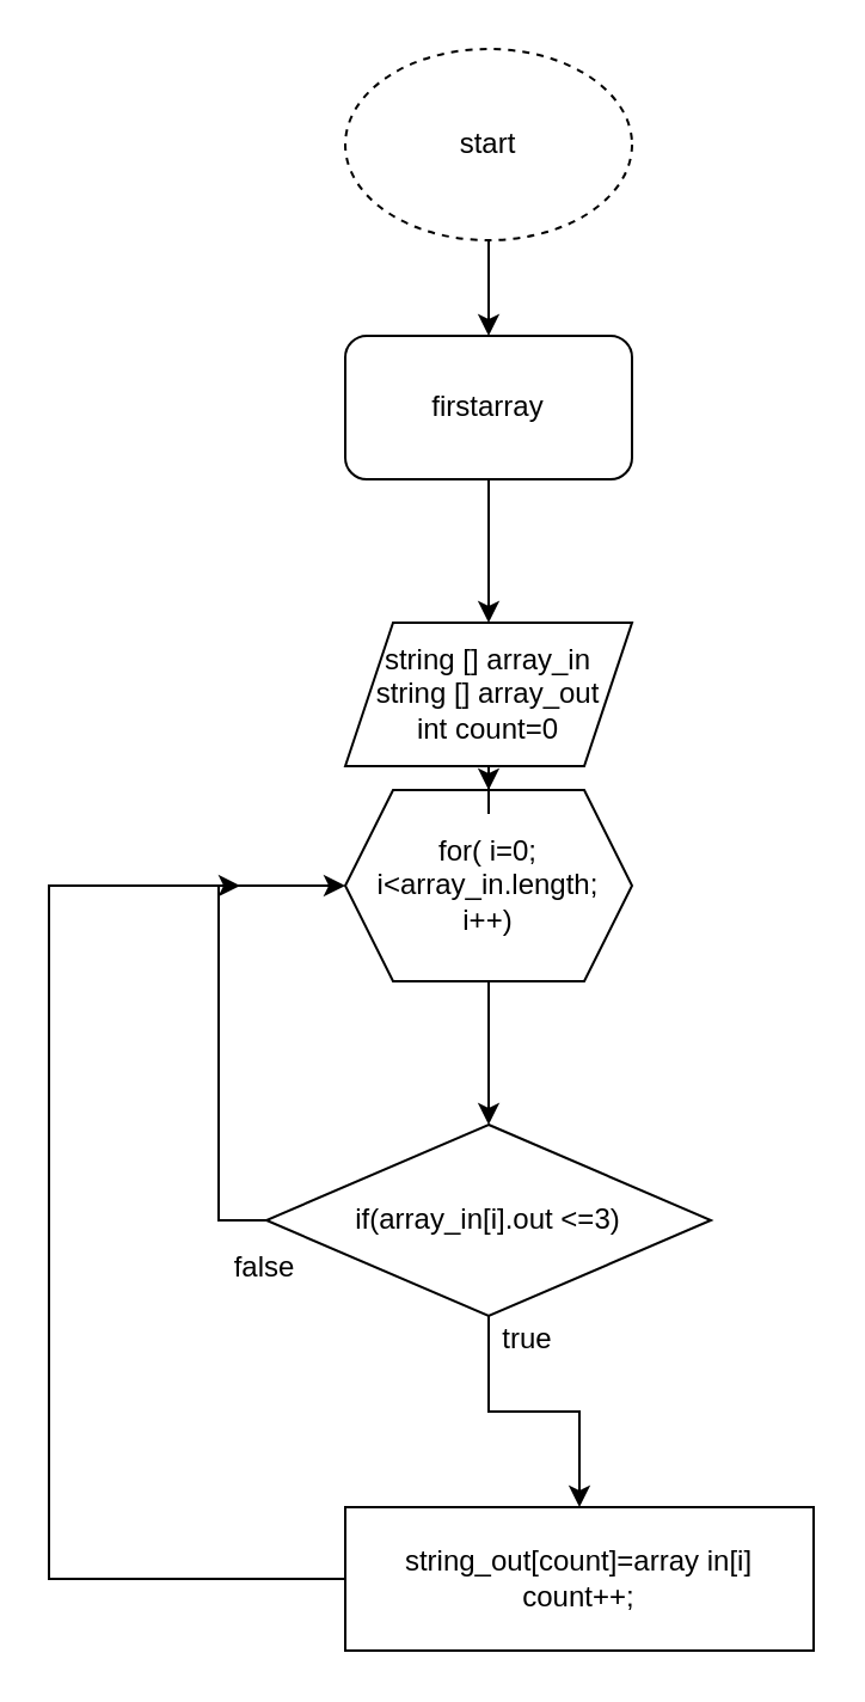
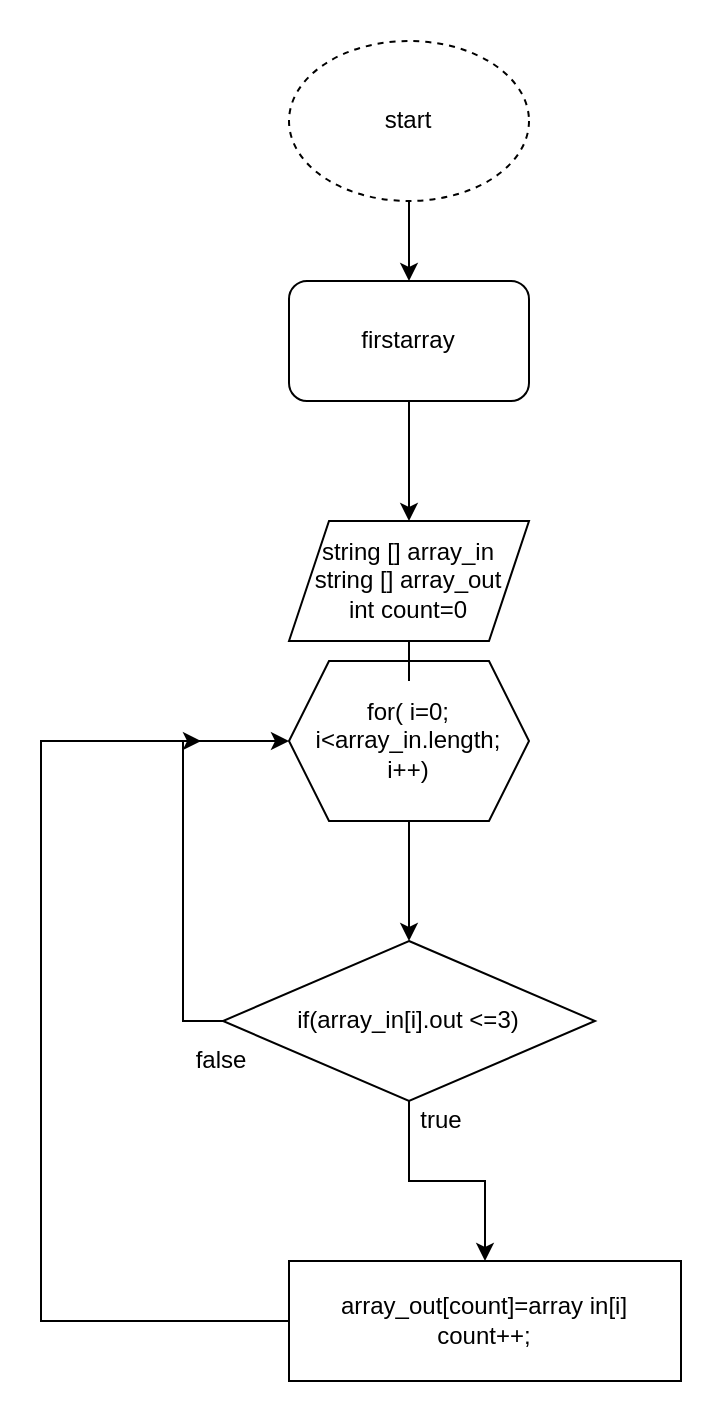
- <mxCell id="8" value="" style="edgeStyle=orthogonalEdgeStyle;rounded=0;orthogonalLoop=1;jettySize=auto;html=1;" edge="1" parent="1" source="9" target="7"><mxGeometry relative="1" as="geometry" /></mxCell>
+ <mxCell id="8" value="" style="edgeStyle=orthogonalEdgeStyle;rounded=0;orthogonalLoop=1;jettySize=auto;html=1;endArrow=none;" edge="1" parent="1" source="9" target="7"><mxGeometry relative="1" as="geometry" /></mxCell>
- <mxCell id="14" value="string_out[count]=array in[i]&lt;br&gt;count++;" style="rounded=0;whiteSpace=wrap;html=1;" vertex="1" parent="1"><mxGeometry x="144" y="630" width="196" height="60" as="geometry" /></mxCell>
+ <mxCell id="14" value="array_out[count]=array in[i]&lt;br&gt;count++;" style="rounded=0;whiteSpace=wrap;html=1;" vertex="1" parent="1"><mxGeometry x="144" y="630" width="196" height="60" as="geometry" /></mxCell>
